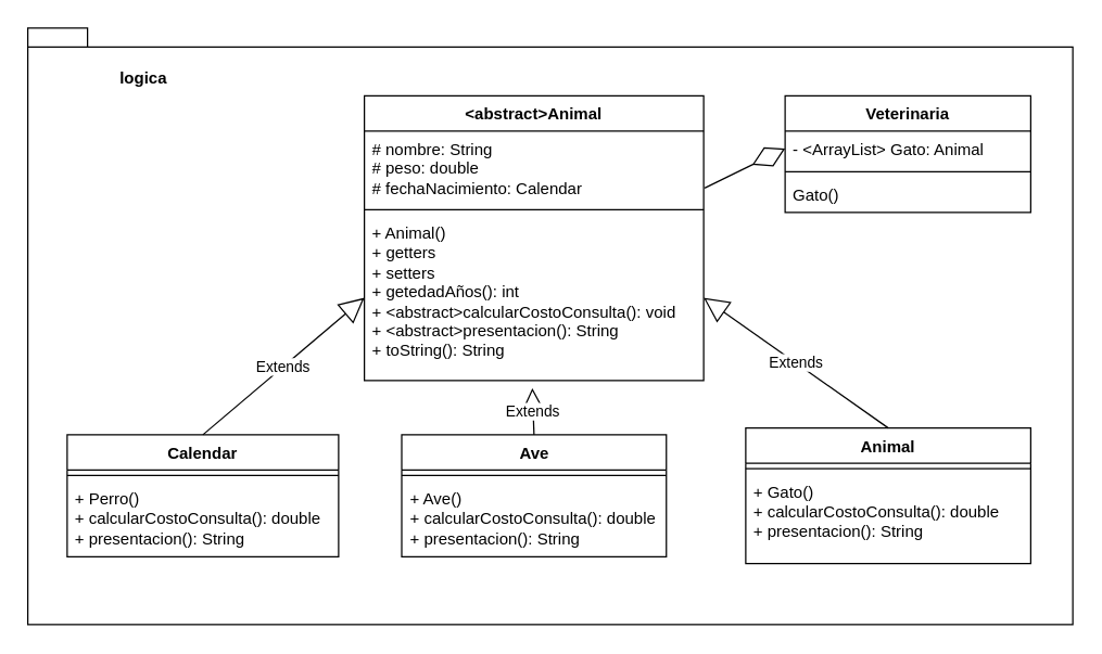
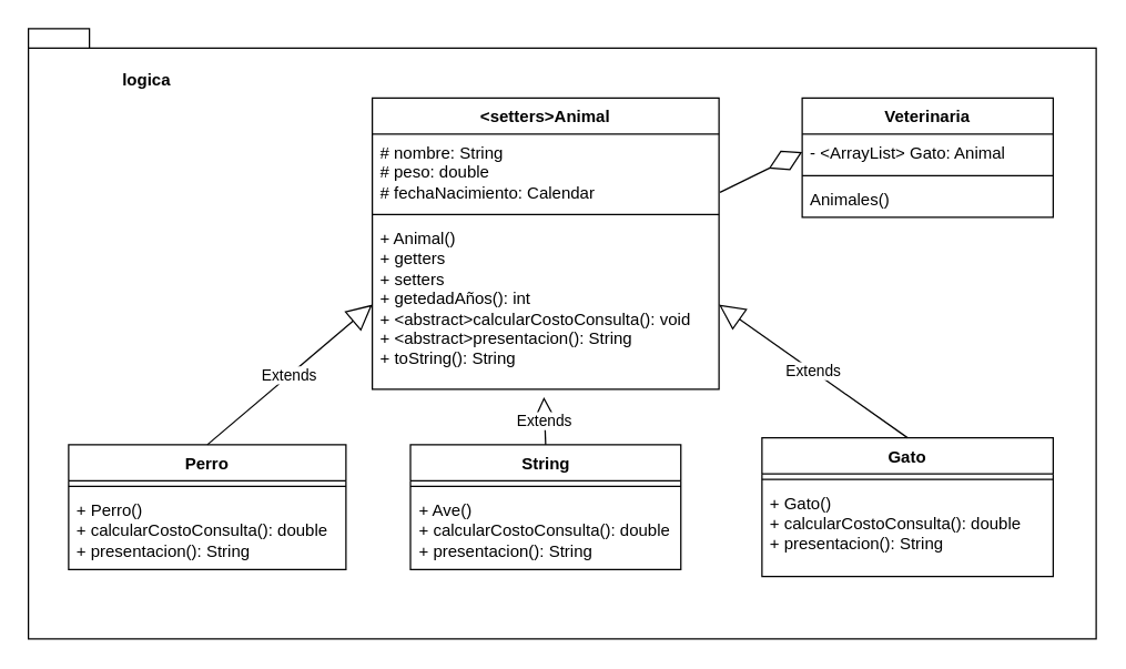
- <mxCell id="3" value="&amp;lt;abstract&amp;gt;Animal" style="swimlane;fontStyle=1;align=center;verticalAlign=top;childLayout=stackLayout;horizontal=1;startSize=26;horizontalStack=0;resizeParent=1;resizeParentMax=0;resizeLast=0;collapsible=1;marginBottom=0;whiteSpace=wrap;html=1;" parent="1" vertex="1"><mxGeometry x="268" y="70" width="250" height="210" as="geometry" /></mxCell>
+ <mxCell id="3" value="&amp;lt;setters&amp;gt;Animal" style="swimlane;fontStyle=1;align=center;verticalAlign=top;childLayout=stackLayout;horizontal=1;startSize=26;horizontalStack=0;resizeParent=1;resizeParentMax=0;resizeLast=0;collapsible=1;marginBottom=0;whiteSpace=wrap;html=1;" parent="1" vertex="1"><mxGeometry x="268" y="70" width="250" height="210" as="geometry" /></mxCell>
- <mxCell id="23" value="Gato()" style="text;strokeColor=none;fillColor=none;align=left;verticalAlign=top;spacingLeft=4;spacingRight=4;overflow=hidden;rotatable=0;points=[[0,0.5],[1,0.5]];portConstraint=eastwest;whiteSpace=wrap;html=1;" parent="20" vertex="1"><mxGeometry y="60" width="181" height="26" as="geometry" /></mxCell>
+ <mxCell id="23" value="Animales()" style="text;strokeColor=none;fillColor=none;align=left;verticalAlign=top;spacingLeft=4;spacingRight=4;overflow=hidden;rotatable=0;points=[[0,0.5],[1,0.5]];portConstraint=eastwest;whiteSpace=wrap;html=1;" parent="20" vertex="1"><mxGeometry y="60" width="181" height="26" as="geometry" /></mxCell>
- <mxCell id="13" value="Animal" style="swimlane;fontStyle=1;align=center;verticalAlign=top;childLayout=stackLayout;horizontal=1;startSize=26;horizontalStack=0;resizeParent=1;resizeParentMax=0;resizeLast=0;collapsible=1;marginBottom=0;whiteSpace=wrap;html=1;" parent="1" vertex="1"><mxGeometry x="549" y="315" width="210" height="100" as="geometry" /></mxCell>
+ <mxCell id="13" value="Gato" style="swimlane;fontStyle=1;align=center;verticalAlign=top;childLayout=stackLayout;horizontal=1;startSize=26;horizontalStack=0;resizeParent=1;resizeParentMax=0;resizeLast=0;collapsible=1;marginBottom=0;whiteSpace=wrap;html=1;" parent="1" vertex="1"><mxGeometry x="549" y="315" width="210" height="100" as="geometry" /></mxCell>
- <mxCell id="10" value="Calendar" style="swimlane;fontStyle=1;align=center;verticalAlign=top;childLayout=stackLayout;horizontal=1;startSize=26;horizontalStack=0;resizeParent=1;resizeParentMax=0;resizeLast=0;collapsible=1;marginBottom=0;whiteSpace=wrap;html=1;" parent="1" vertex="1"><mxGeometry x="49" y="320" width="200" height="90" as="geometry" /></mxCell>
+ <mxCell id="10" value="Perro" style="swimlane;fontStyle=1;align=center;verticalAlign=top;childLayout=stackLayout;horizontal=1;startSize=26;horizontalStack=0;resizeParent=1;resizeParentMax=0;resizeLast=0;collapsible=1;marginBottom=0;whiteSpace=wrap;html=1;" parent="1" vertex="1"><mxGeometry x="49" y="320" width="200" height="90" as="geometry" /></mxCell>
- <mxCell id="7" value="Ave" style="swimlane;fontStyle=1;align=center;verticalAlign=top;childLayout=stackLayout;horizontal=1;startSize=26;horizontalStack=0;resizeParent=1;resizeParentMax=0;resizeLast=0;collapsible=1;marginBottom=0;whiteSpace=wrap;html=1;" parent="1" vertex="1"><mxGeometry x="295.5" y="320" width="195" height="90" as="geometry" /></mxCell>
+ <mxCell id="7" value="String" style="swimlane;fontStyle=1;align=center;verticalAlign=top;childLayout=stackLayout;horizontal=1;startSize=26;horizontalStack=0;resizeParent=1;resizeParentMax=0;resizeLast=0;collapsible=1;marginBottom=0;whiteSpace=wrap;html=1;" parent="1" vertex="1"><mxGeometry x="295.5" y="320" width="195" height="90" as="geometry" /></mxCell>
